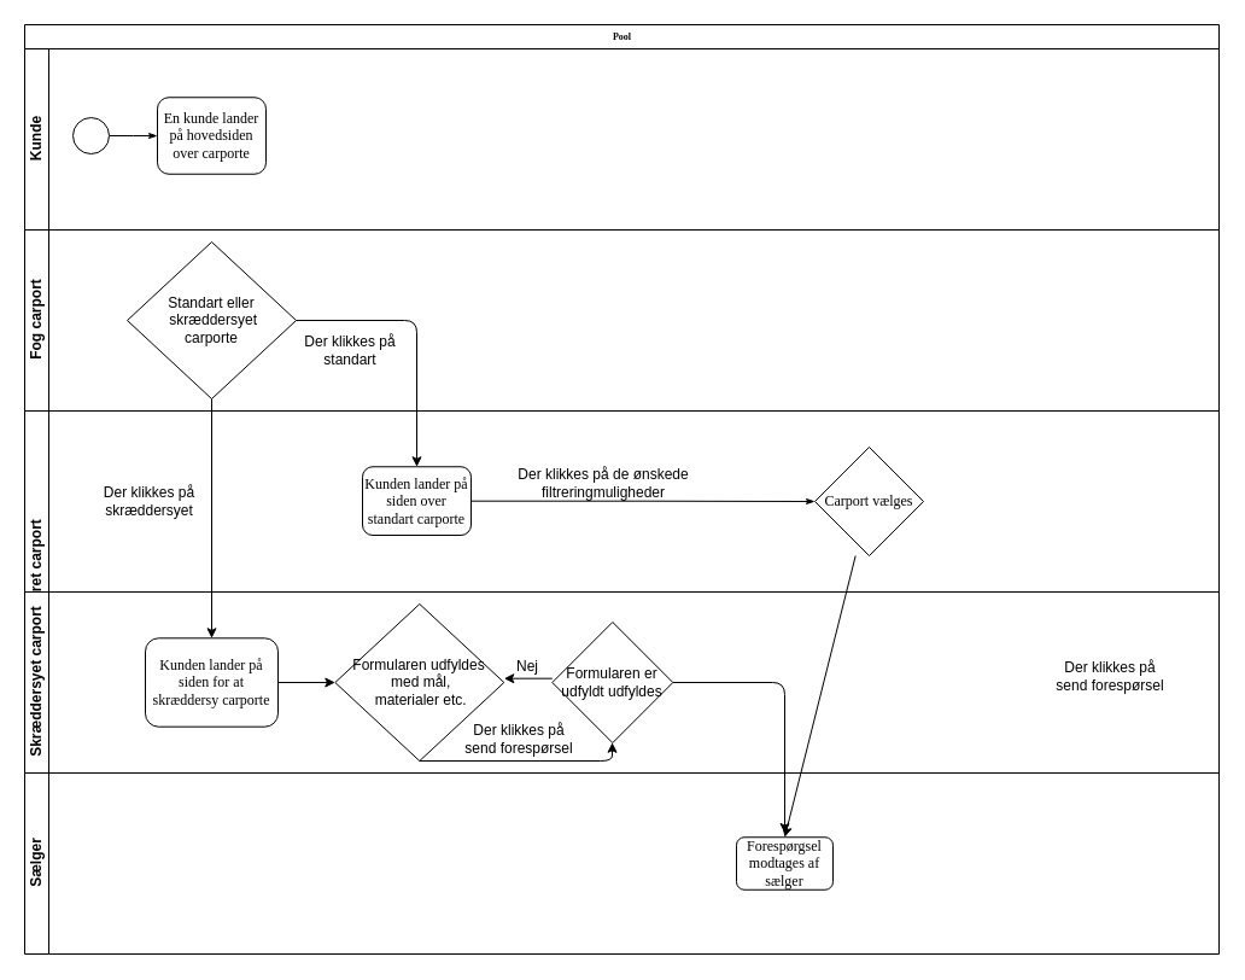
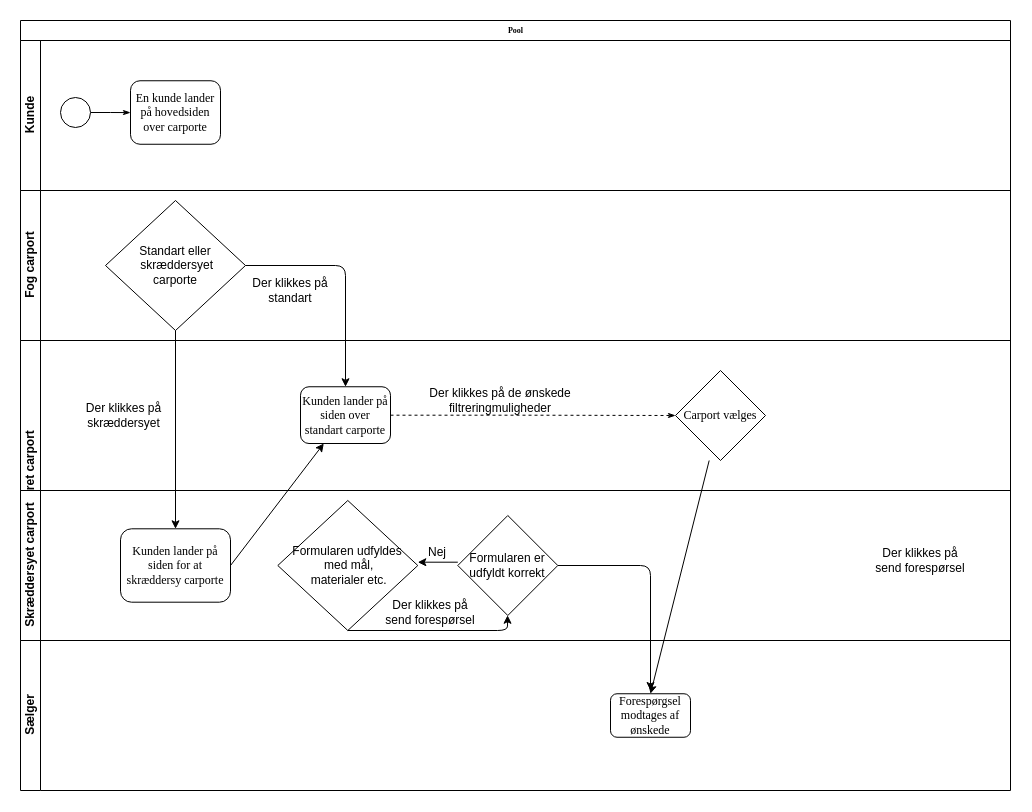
- <mxCell id="15" style="edgeStyle=orthogonalEdgeStyle;rounded=0;html=1;labelBackgroundColor=none;startArrow=none;startFill=0;startSize=5;endArrow=classicThin;endFill=1;endSize=5;jettySize=auto;orthogonalLoop=1;strokeWidth=1;fontFamily=Verdana;fontSize=8;" parent="11" source="12" target="14" edge="1"><mxGeometry relative="1" as="geometry" /></mxCell>
+ <mxCell id="15" style="edgeStyle=orthogonalEdgeStyle;rounded=0;html=1;labelBackgroundColor=none;startArrow=none;startFill=0;startSize=5;endArrow=classicThin;endFill=1;endSize=5;jettySize=auto;orthogonalLoop=1;strokeWidth=1;fontFamily=Verdana;fontSize=8;dashed=1;" parent="11" source="12" target="14" edge="1"><mxGeometry relative="1" as="geometry" /></mxCell>
- <mxCell id="20" value="" style="endArrow=classic;html=1;exitX=1;exitY=0.5;exitDx=0;exitDy=0;entryX=0;entryY=0.5;entryDx=0;entryDy=0;" edge="1" parent="17" source="19" target="18"><mxGeometry width="50" height="50" relative="1" as="geometry"><mxPoint x="260" y="10" as="sourcePoint" /><mxPoint x="310" y="-40" as="targetPoint" /></mxGeometry></mxCell>
+ <mxCell id="20" value="" style="endArrow=classic;html=1;exitX=1;exitY=0.5;exitDx=0;exitDy=0;" edge="1" parent="17" source="19" target="12"><mxGeometry width="50" height="50" relative="1" as="geometry"><mxPoint x="260" y="10" as="sourcePoint" /><mxPoint x="310" y="-40" as="targetPoint" /></mxGeometry></mxCell>
- <mxCell id="23" value="Formularen er udfyldt udfyldes" style="rhombus;whiteSpace=wrap;html=1;" vertex="1" parent="17"><mxGeometry x="437.31" y="25" width="100" height="100" as="geometry" /></mxCell>
+ <mxCell id="23" value="Formularen er udfyldt korrekt" style="rhombus;whiteSpace=wrap;html=1;" vertex="1" parent="17"><mxGeometry x="437.31" y="25" width="100" height="100" as="geometry" /></mxCell>
- <mxCell id="30" value="&lt;font style=&quot;font-size: 12px&quot;&gt;Forespørgsel modtages af sælger&lt;/font&gt;" style="rounded=1;whiteSpace=wrap;html=1;shadow=0;labelBackgroundColor=none;strokeWidth=1;fontFamily=Verdana;fontSize=8;align=center;" vertex="1" parent="29"><mxGeometry x="590" y="53.25" width="80" height="43.5" as="geometry" /></mxCell>
+ <mxCell id="30" value="&lt;font style=&quot;font-size: 12px&quot;&gt;Forespørgsel modtages af ønskede&lt;/font&gt;" style="rounded=1;whiteSpace=wrap;html=1;shadow=0;labelBackgroundColor=none;strokeWidth=1;fontFamily=Verdana;fontSize=8;align=center;" vertex="1" parent="29"><mxGeometry x="590" y="53.25" width="80" height="43.5" as="geometry" /></mxCell>
